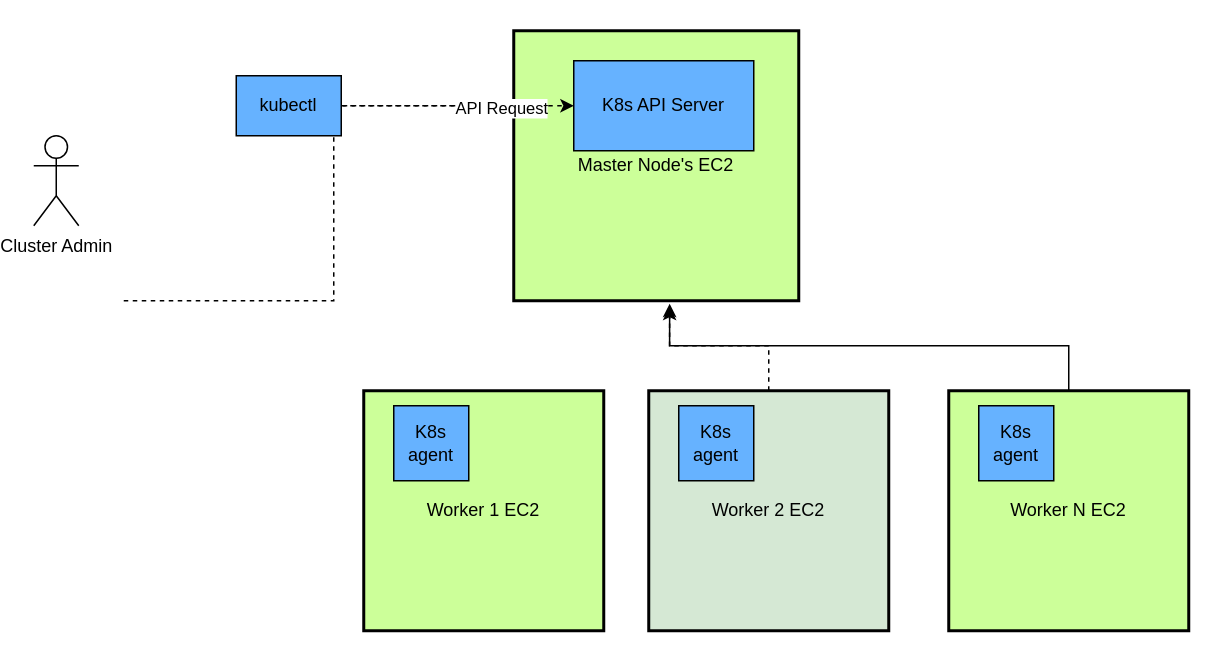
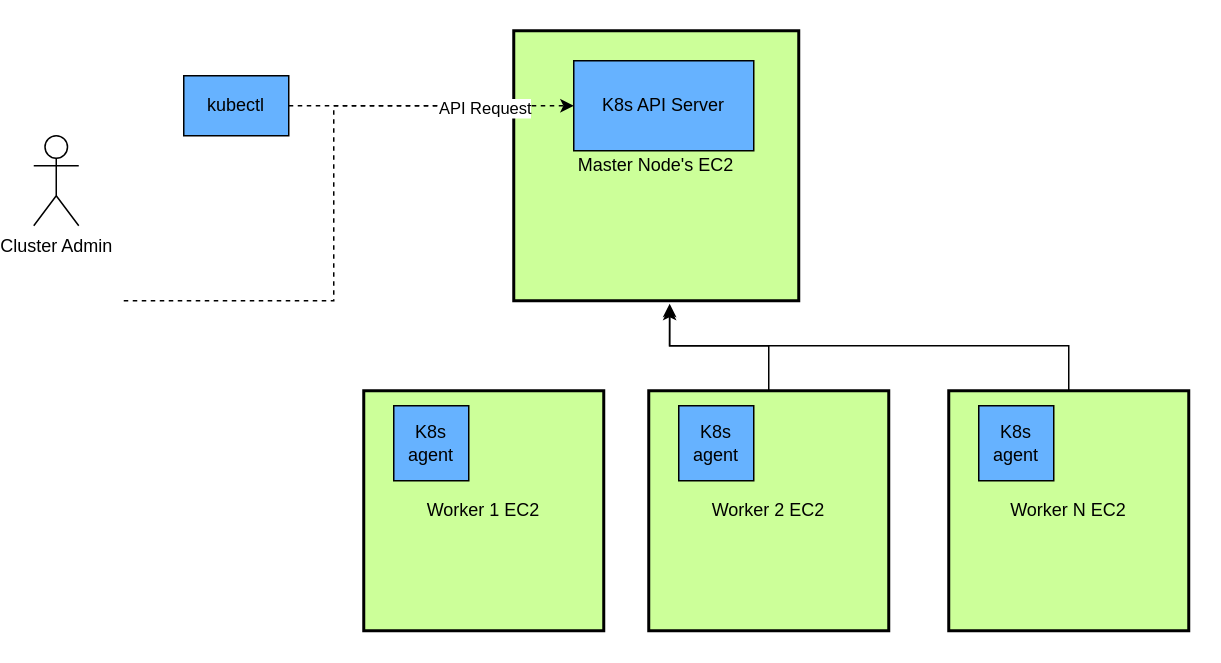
- <mxCell id="7" value="kubectl" style="rounded=0;whiteSpace=wrap;html=1;fillColor=#66B2FF;" vertex="1" parent="1"><mxGeometry x="155" y="50" width="70" height="40" as="geometry" /></mxCell>
+ <mxCell id="7" value="kubectl" style="rounded=0;whiteSpace=wrap;html=1;fillColor=#66B2FF;" vertex="1" parent="1"><mxGeometry x="120" y="50" width="70" height="40" as="geometry" /></mxCell>
- <mxCell id="10" style="edgeStyle=orthogonalEdgeStyle;rounded=0;orthogonalLoop=1;jettySize=auto;html=1;entryX=0.547;entryY=1.022;entryDx=0;entryDy=0;entryPerimeter=0;dashed=1;" edge="1" parent="1" source="11" target="3"><mxGeometry relative="1" as="geometry" /></mxCell>
+ <mxCell id="10" style="edgeStyle=orthogonalEdgeStyle;rounded=0;orthogonalLoop=1;jettySize=auto;html=1;entryX=0.547;entryY=1.022;entryDx=0;entryDy=0;entryPerimeter=0;" edge="1" parent="1" source="11" target="3"><mxGeometry relative="1" as="geometry" /></mxCell>
- <mxCell id="11" value="Worker 2 EC2" style="rounded=0;whiteSpace=wrap;html=1;fillColor=#d5e8d4;strokeWidth=2;" vertex="1" parent="1"><mxGeometry x="430" y="260" width="160" height="160" as="geometry" /></mxCell>
+ <mxCell id="11" value="Worker 2 EC2" style="rounded=0;whiteSpace=wrap;html=1;fillColor=#CCFF99;strokeWidth=2;" vertex="1" parent="1"><mxGeometry x="430" y="260" width="160" height="160" as="geometry" /></mxCell>
